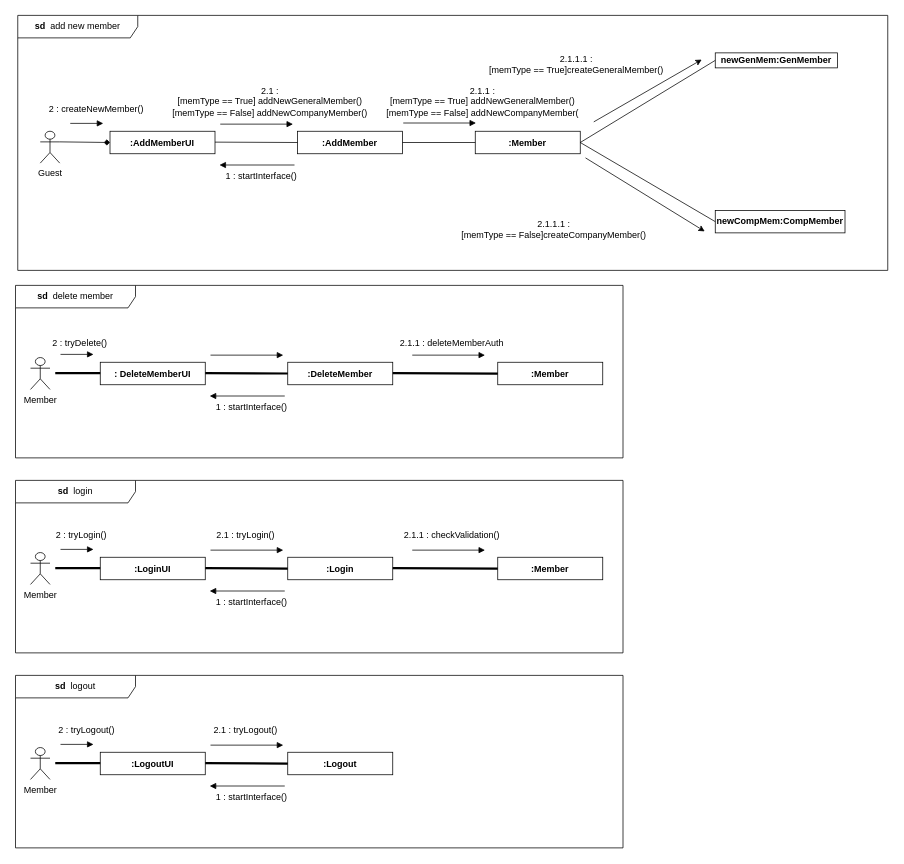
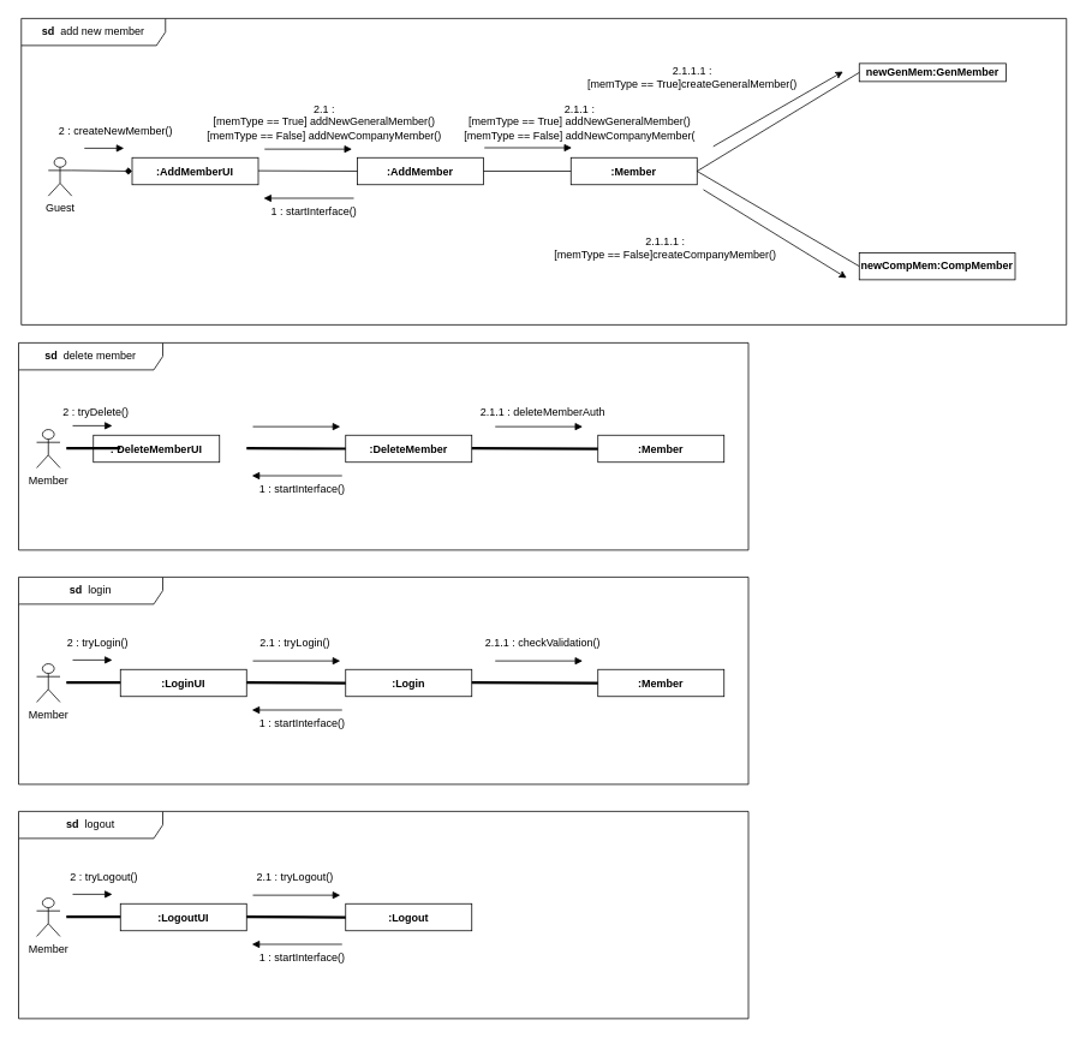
- <mxCell id="40" value="2.1.1.1 : &lt;br&gt;[memType == False]createCompanyMember()" style="text;html=1;strokeColor=none;fillColor=none;align=center;verticalAlign=middle;whiteSpace=wrap;rounded=0;" vertex="1" parent="18"><mxGeometry x="590" y="270" width="250" height="30" as="geometry" /></mxCell>
+ <mxCell id="40" value="2.1.1.1 : &lt;br&gt;[memType == False]createCompanyMember()" style="text;html=1;strokeColor=none;fillColor=none;align=center;verticalAlign=middle;whiteSpace=wrap;rounded=0;" vertex="1" parent="18"><mxGeometry x="590" y="240" width="250" height="30" as="geometry" /></mxCell>
- <mxCell id="44" value=": DeleteMemberUI" style="fontStyle=1;whiteSpace=wrap;html=1;" vertex="1" parent="42"><mxGeometry x="113" y="102.5" width="140" height="30" as="geometry" /></mxCell>
+ <mxCell id="44" value=": DeleteMemberUI" style="fontStyle=1;whiteSpace=wrap;html=1;" vertex="1" parent="42"><mxGeometry x="83" y="102.5" width="140" height="30" as="geometry" /></mxCell>
